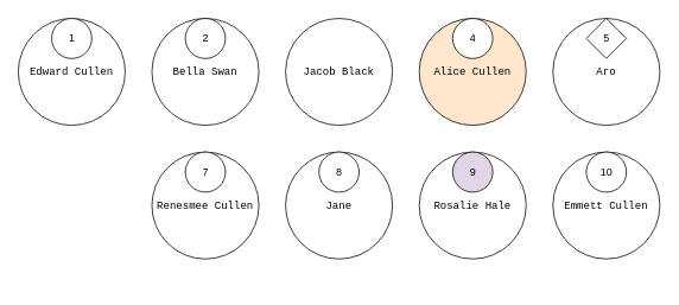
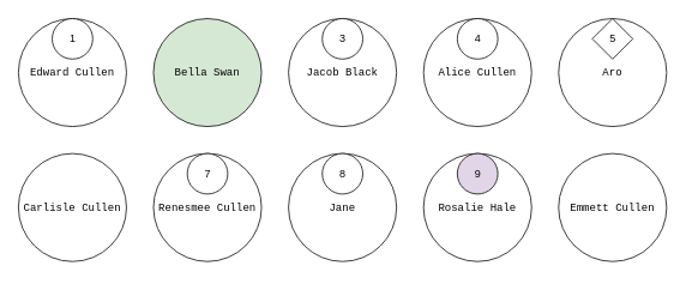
- <mxCell id="7" value="2" style="ellipse;whiteSpace=wrap;html=1;aspect=fixed;" parent="5" vertex="1"><mxGeometry x="37.5" width="45" height="45" as="geometry" /></mxCell>
+ <mxCell id="10" value="3" style="ellipse;whiteSpace=wrap;html=1;aspect=fixed;" parent="8" vertex="1"><mxGeometry x="37.5" width="45" height="45" as="geometry" /></mxCell>
- <mxCell id="6" value="&lt;div style=&quot;font-family: Menlo, Monaco, &amp;quot;Courier New&amp;quot;, monospace; line-height: 18px; white-space: pre;&quot;&gt;&lt;div style=&quot;line-height: 18px;&quot;&gt;&lt;span&gt;&lt;font style=&quot;color: rgb(0, 0, 0);&quot;&gt;Bella Swan&lt;/font&gt;&lt;/span&gt;&lt;/div&gt;&lt;/div&gt;" style="ellipse;whiteSpace=wrap;html=1;aspect=fixed;" parent="5" vertex="1"><mxGeometry width="120" height="120" as="geometry" /></mxCell>
+ <mxCell id="6" value="&lt;div style=&quot;font-family: Menlo, Monaco, &amp;quot;Courier New&amp;quot;, monospace; line-height: 18px; white-space: pre;&quot;&gt;&lt;div style=&quot;line-height: 18px;&quot;&gt;&lt;span&gt;&lt;font style=&quot;color: rgb(0, 0, 0);&quot;&gt;Bella Swan&lt;/font&gt;&lt;/span&gt;&lt;/div&gt;&lt;/div&gt;" style="ellipse;whiteSpace=wrap;html=1;aspect=fixed;fillColor=#d5e8d4;" parent="5" vertex="1"><mxGeometry width="120" height="120" as="geometry" /></mxCell>
- <mxCell id="23" value="&lt;div style=&quot;font-family: Menlo, Monaco, &amp;quot;Courier New&amp;quot;, monospace; line-height: 18px; white-space: pre;&quot;&gt;&lt;div style=&quot;line-height: 18px;&quot;&gt;&lt;span&gt;&lt;font style=&quot;color: rgb(0, 0, 0);&quot;&gt;Alice Cullen&lt;/font&gt;&lt;/span&gt;&lt;/div&gt;&lt;/div&gt;" style="ellipse;whiteSpace=wrap;html=1;aspect=fixed;fillColor=#ffe6cc;" parent="22" vertex="1"><mxGeometry width="120" height="120" as="geometry" /></mxCell>
+ <mxCell id="23" value="&lt;div style=&quot;font-family: Menlo, Monaco, &amp;quot;Courier New&amp;quot;, monospace; line-height: 18px; white-space: pre;&quot;&gt;&lt;div style=&quot;line-height: 18px;&quot;&gt;&lt;span&gt;&lt;font style=&quot;color: rgb(0, 0, 0);&quot;&gt;Alice Cullen&lt;/font&gt;&lt;/span&gt;&lt;/div&gt;&lt;/div&gt;" style="ellipse;whiteSpace=wrap;html=1;aspect=fixed;" parent="22" vertex="1"><mxGeometry width="120" height="120" as="geometry" /></mxCell>
- <mxCell id="13" value="10" style="ellipse;whiteSpace=wrap;html=1;aspect=fixed;" parent="11" vertex="1"><mxGeometry x="37.5" width="45" height="45" as="geometry" /></mxCell>
+ <mxCell id="21" value="&lt;div style=&quot;font-family: Menlo, Monaco, &amp;quot;Courier New&amp;quot;, monospace; line-height: 18px; white-space: pre;&quot;&gt;&lt;div style=&quot;line-height: 18px;&quot;&gt;&lt;font style=&quot;color: rgb(0, 0, 0);&quot;&gt;Carlisle Cullen&lt;/font&gt;&lt;/div&gt;&lt;/div&gt;" style="ellipse;whiteSpace=wrap;html=1;aspect=fixed;" parent="20" vertex="1"><mxGeometry width="120" height="120" as="geometry" /></mxCell>
